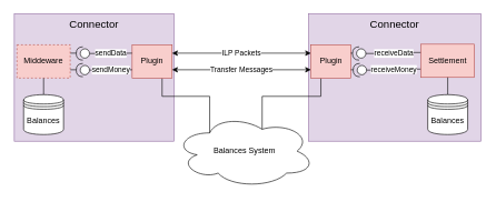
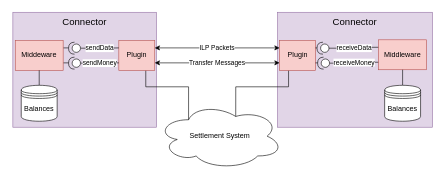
- <mxCell id="24" value="Settlement" style="rounded=0;whiteSpace=wrap;html=1;fillColor=#f8cecc;strokeColor=#b85450;" vertex="1" parent="1"><mxGeometry x="631" y="66" width="80" height="50" as="geometry" /></mxCell>
+ <mxCell id="24" value="Middleware" style="rounded=0;whiteSpace=wrap;html=1;fillColor=#f8cecc;strokeColor=#b85450;" vertex="1" parent="1"><mxGeometry x="631" y="66" width="80" height="50" as="geometry" /></mxCell>
- <mxCell id="15" value="Middeware" style="rounded=0;whiteSpace=wrap;html=1;fillColor=#f8cecc;strokeColor=#b85450;dashed=1;" vertex="1" parent="1"><mxGeometry x="24" y="67" width="80" height="50" as="geometry" /></mxCell>
+ <mxCell id="15" value="Middeware" style="rounded=0;whiteSpace=wrap;html=1;fillColor=#f8cecc;strokeColor=#b85450;" vertex="1" parent="1"><mxGeometry x="24" y="67" width="80" height="50" as="geometry" /></mxCell>
- <mxCell id="4" value="Balances System" style="ellipse;shape=cloud;whiteSpace=wrap;html=1;" vertex="1" parent="1"><mxGeometry x="261" y="172" width="210" height="110" as="geometry" /></mxCell>
+ <mxCell id="4" value="Settlement System" style="ellipse;shape=cloud;whiteSpace=wrap;html=1;" vertex="1" parent="1"><mxGeometry x="261" y="172" width="210" height="110" as="geometry" /></mxCell>
